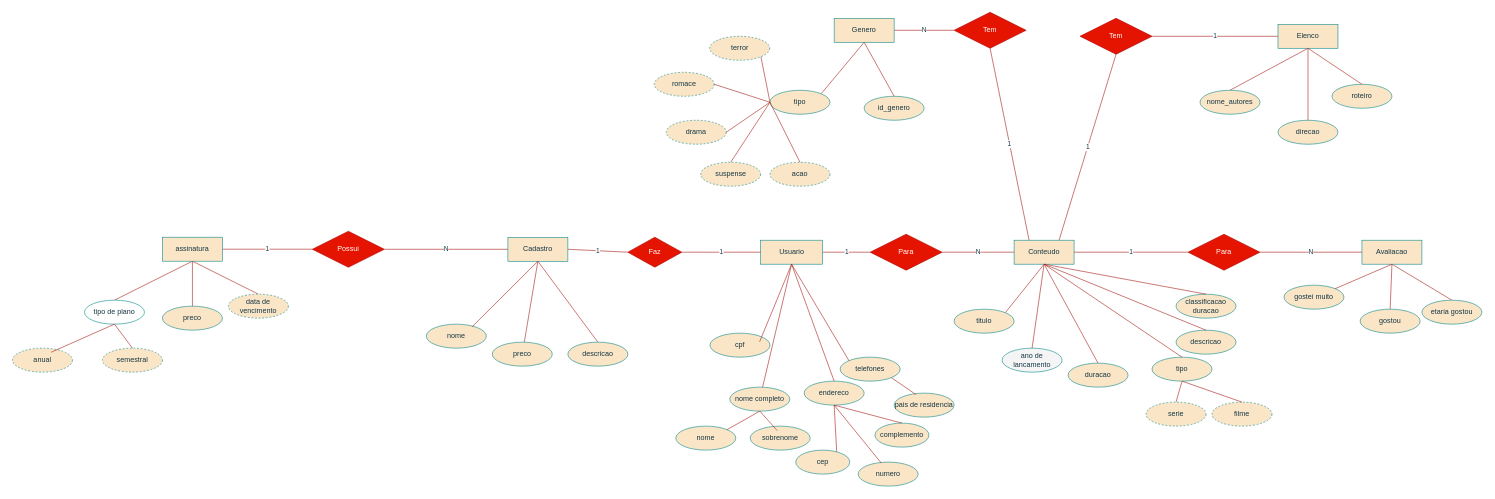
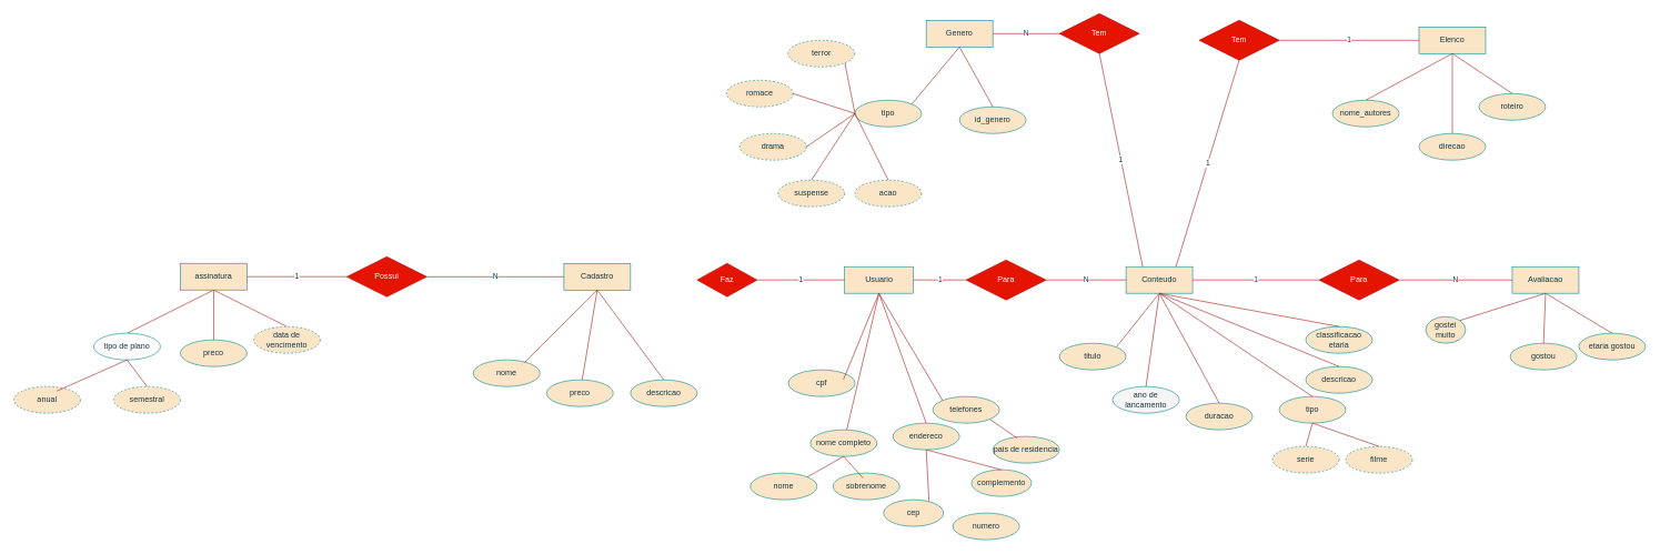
- <mxCell id="31" value="1" style="rounded=0;orthogonalLoop=1;jettySize=auto;html=1;exitX=0;exitY=0.5;exitDx=0;exitDy=0;entryX=1;entryY=0.5;entryDx=0;entryDy=0;strokeColor=#A8201A;fontColor=#143642;fillColor=#FAE5C7;endArrow=none;endFill=0;" edge="1" parent="1" source="33" target="4"><mxGeometry relative="1" as="geometry" /></mxCell>
- <mxCell id="83" value="gostei muito" style="ellipse;whiteSpace=wrap;html=1;align=center;strokeColor=#0F8B8D;fontColor=#143642;fillColor=#FAE5C7;" vertex="1" parent="1"><mxGeometry x="2140" y="475" width="100" height="40" as="geometry" /></mxCell>
+ <mxCell id="83" value="gostei muito" style="ellipse;whiteSpace=wrap;html=1;align=center;strokeColor=#0F8B8D;fontColor=#143642;fillColor=#FAE5C7;" vertex="1" parent="1"><mxGeometry x="2140" y="475" width="60" height="40" as="geometry" /></mxCell>
- <mxCell id="47" value="classificacao duracao" style="ellipse;whiteSpace=wrap;html=1;align=center;strokeColor=#0F8B8D;fontColor=#143642;fillColor=#FAE5C7;" vertex="1" parent="1"><mxGeometry x="1960" y="490" width="100" height="40" as="geometry" /></mxCell>
+ <mxCell id="47" value="classificacao etaria" style="ellipse;whiteSpace=wrap;html=1;align=center;strokeColor=#0F8B8D;fontColor=#143642;fillColor=#FAE5C7;" vertex="1" parent="1"><mxGeometry x="1960" y="490" width="100" height="40" as="geometry" /></mxCell>
- <mxCell id="28" style="rounded=0;orthogonalLoop=1;jettySize=auto;html=1;exitX=0.5;exitY=1;exitDx=0;exitDy=0;entryX=0.387;entryY=0.042;entryDx=0;entryDy=0;entryPerimeter=0;endArrow=none;endFill=0;labelBackgroundColor=none;strokeColor=#A8201A;fontColor=default;" edge="1" parent="1" source="13" target="26"><mxGeometry relative="1" as="geometry" /></mxCell>
